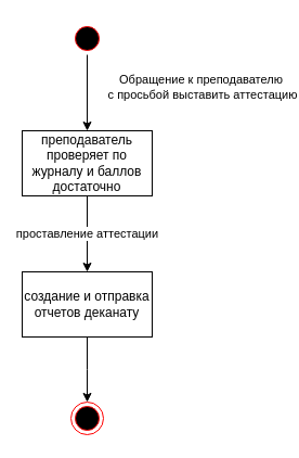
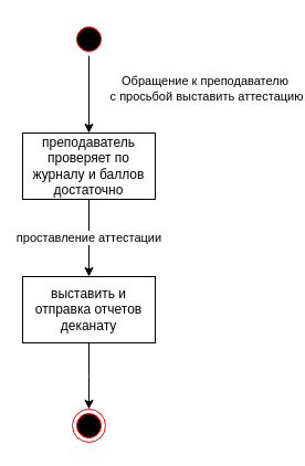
- <mxCell id="7" value="создание и отправка отчетов деканату" style="rounded=0;whiteSpace=wrap;html=1;" vertex="1" parent="1"><mxGeometry x="20" y="250" width="120" height="60" as="geometry" /></mxCell>
+ <mxCell id="7" value="выставить и отправка отчетов деканату" style="rounded=0;whiteSpace=wrap;html=1;" vertex="1" parent="1"><mxGeometry x="20" y="250" width="120" height="60" as="geometry" /></mxCell>
